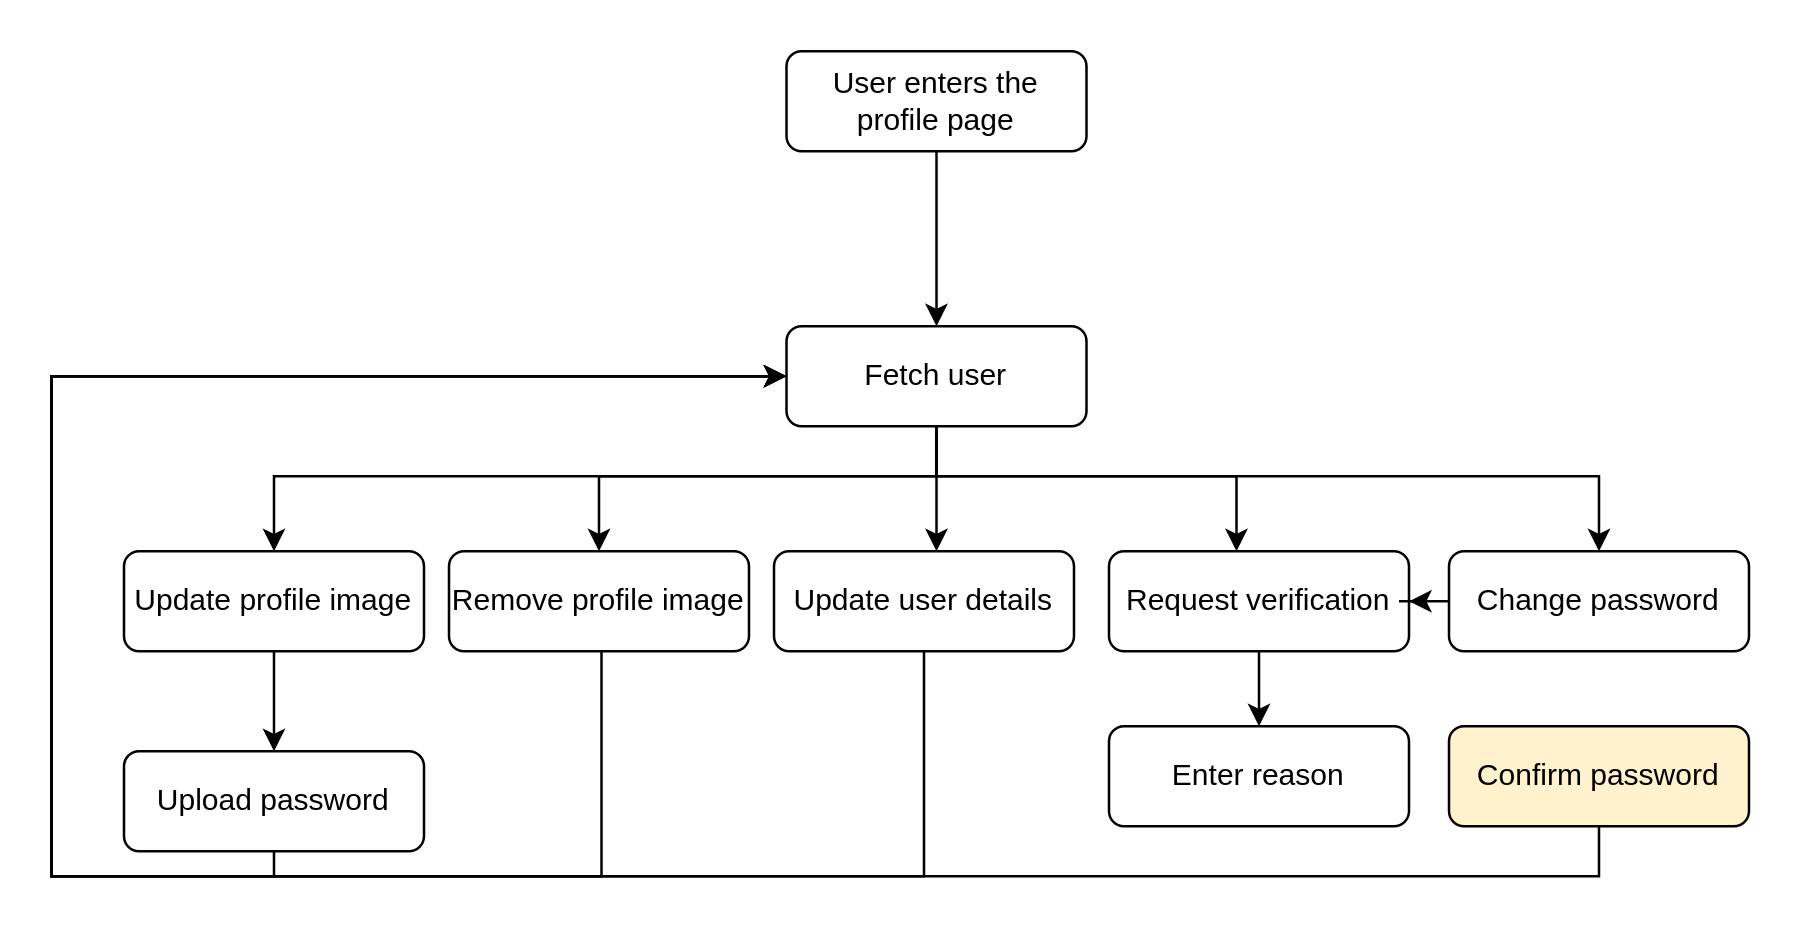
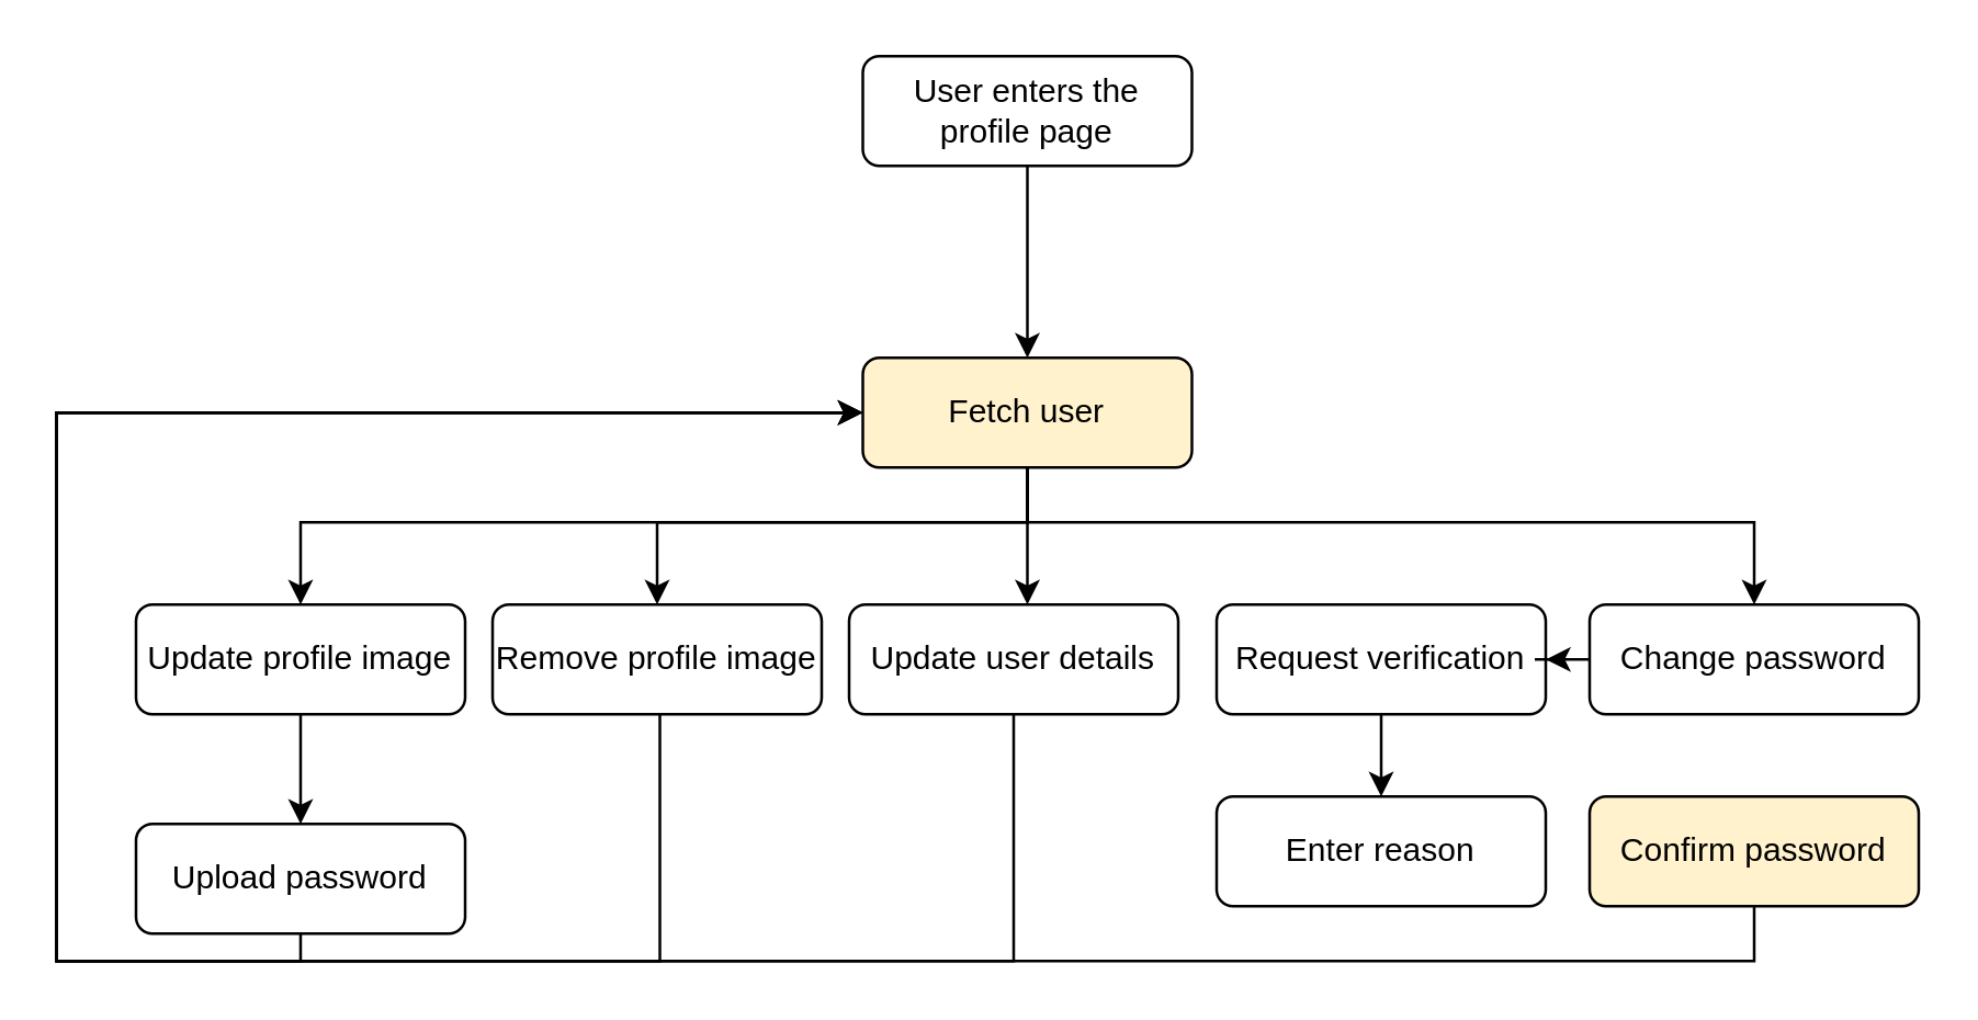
- <mxCell id="9" value="Fetch user" style="whiteSpace=wrap;html=1;rounded=1;glass=0;strokeWidth=1;shadow=0;" vertex="1" parent="1"><mxGeometry x="314" y="130" width="120" height="40" as="geometry" /></mxCell>
+ <mxCell id="9" value="Fetch user" style="whiteSpace=wrap;html=1;rounded=1;glass=0;strokeWidth=1;shadow=0;fillColor=#fff2cc;" vertex="1" parent="1"><mxGeometry x="314" y="130" width="120" height="40" as="geometry" /></mxCell>
- <mxCell id="6" style="edgeStyle=orthogonalEdgeStyle;rounded=0;orthogonalLoop=1;jettySize=auto;html=1;" edge="1" parent="1" source="9" target="17"><mxGeometry relative="1" as="geometry"><Array as="points"><mxPoint x="374" y="190" /><mxPoint x="494" y="190" /></Array></mxGeometry></mxCell>
